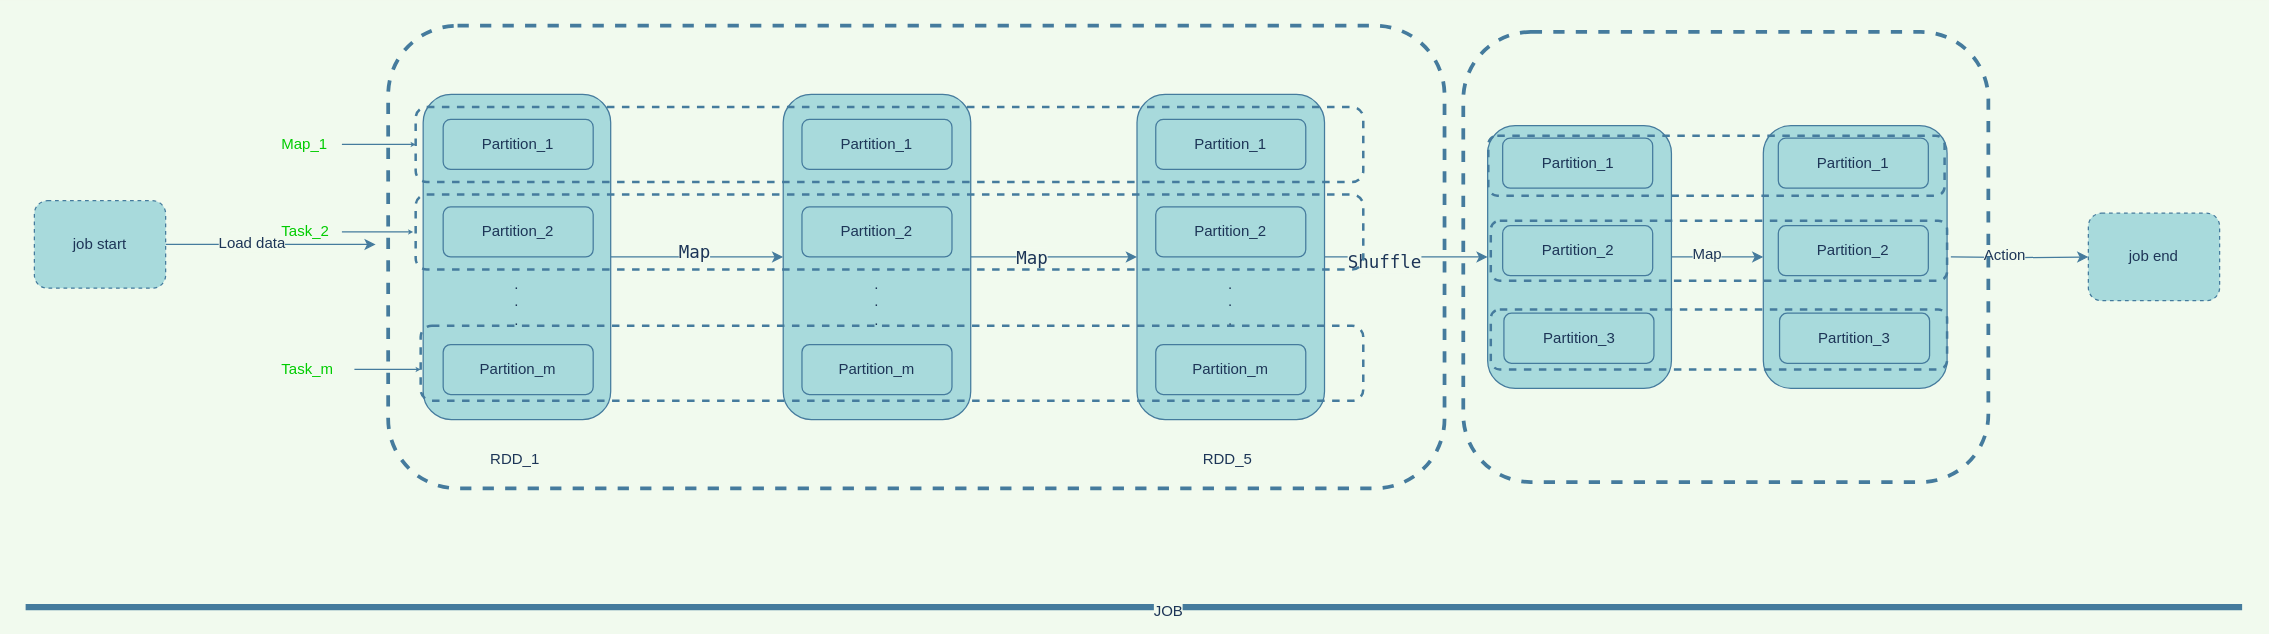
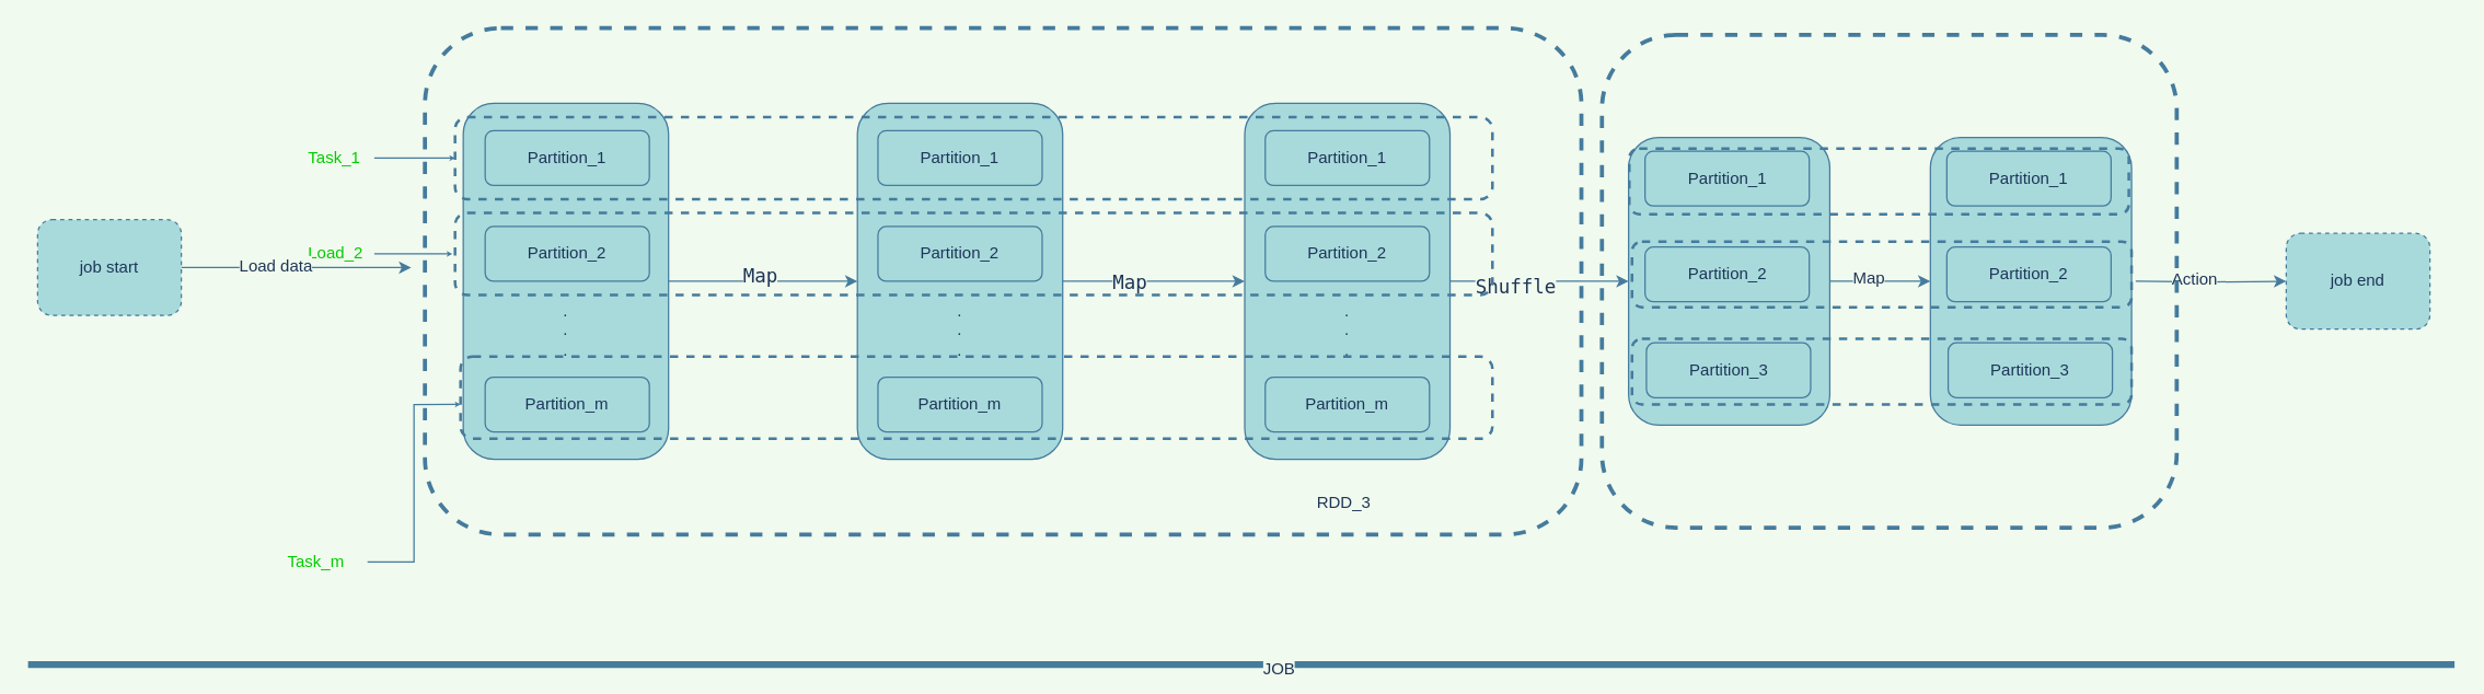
- <mxCell id="43" value="&lt;font color=&quot;#00cc00&quot;&gt;Map_1&lt;/font&gt;" style="text;html=1;resizable=0;points=[];autosize=1;align=left;verticalAlign=top;spacingTop=-4;fontColor=#1D3557;" parent="1" vertex="1"><mxGeometry x="223" y="105" width="50" height="20" as="geometry" /></mxCell>
+ <mxCell id="43" value="&lt;font color=&quot;#00cc00&quot;&gt;Task_1&lt;/font&gt;" style="text;html=1;resizable=0;points=[];autosize=1;align=left;verticalAlign=top;spacingTop=-4;fontColor=#1D3557;" parent="1" vertex="1"><mxGeometry x="223" y="105" width="50" height="20" as="geometry" /></mxCell>
- <mxCell id="45" value="&lt;font color=&quot;#00cc00&quot;&gt;Task_2&lt;/font&gt;" style="text;html=1;resizable=0;points=[];autosize=1;align=left;verticalAlign=top;spacingTop=-4;fontColor=#1D3557;" parent="1" vertex="1"><mxGeometry x="223" y="175" width="50" height="20" as="geometry" /></mxCell>
+ <mxCell id="45" value="&lt;font color=&quot;#00cc00&quot;&gt;Load_2&lt;/font&gt;" style="text;html=1;resizable=0;points=[];autosize=1;align=left;verticalAlign=top;spacingTop=-4;fontColor=#1D3557;" parent="1" vertex="1"><mxGeometry x="223" y="175" width="50" height="20" as="geometry" /></mxCell>
- <mxCell id="47" value="&lt;font color=&quot;#00cc00&quot;&gt;Task_m&lt;/font&gt;" style="text;html=1;resizable=0;points=[];autosize=1;align=left;verticalAlign=top;spacingTop=-4;fontColor=#1D3557;" parent="1" vertex="1"><mxGeometry x="223" y="285" width="60" height="20" as="geometry" /></mxCell>
+ <mxCell id="47" value="&lt;font color=&quot;#00cc00&quot;&gt;Task_m&lt;/font&gt;" style="text;html=1;resizable=0;points=[];autosize=1;align=left;verticalAlign=top;spacingTop=-4;fontColor=#1D3557;" parent="1" vertex="1"><mxGeometry x="208" y="400" width="60" height="20" as="geometry" /></mxCell>
- <mxCell id="8" value="RDD_1" style="text;html=1;resizable=0;points=[];autosize=1;align=left;verticalAlign=top;spacingTop=-4;fontColor=#1D3557;" parent="1" vertex="1"><mxGeometry x="390" y="357" width="50" height="20" as="geometry" /></mxCell>
- <mxCell id="21" value="RDD_5" style="text;html=1;resizable=0;points=[];autosize=1;align=left;verticalAlign=top;spacingTop=-4;fontColor=#1D3557;" parent="1" vertex="1"><mxGeometry x="960" y="357" width="50" height="20" as="geometry" /></mxCell>
+ <mxCell id="21" value="RDD_3" style="text;html=1;resizable=0;points=[];autosize=1;align=left;verticalAlign=top;spacingTop=-4;fontColor=#1D3557;" parent="1" vertex="1"><mxGeometry x="960" y="357" width="50" height="20" as="geometry" /></mxCell>
